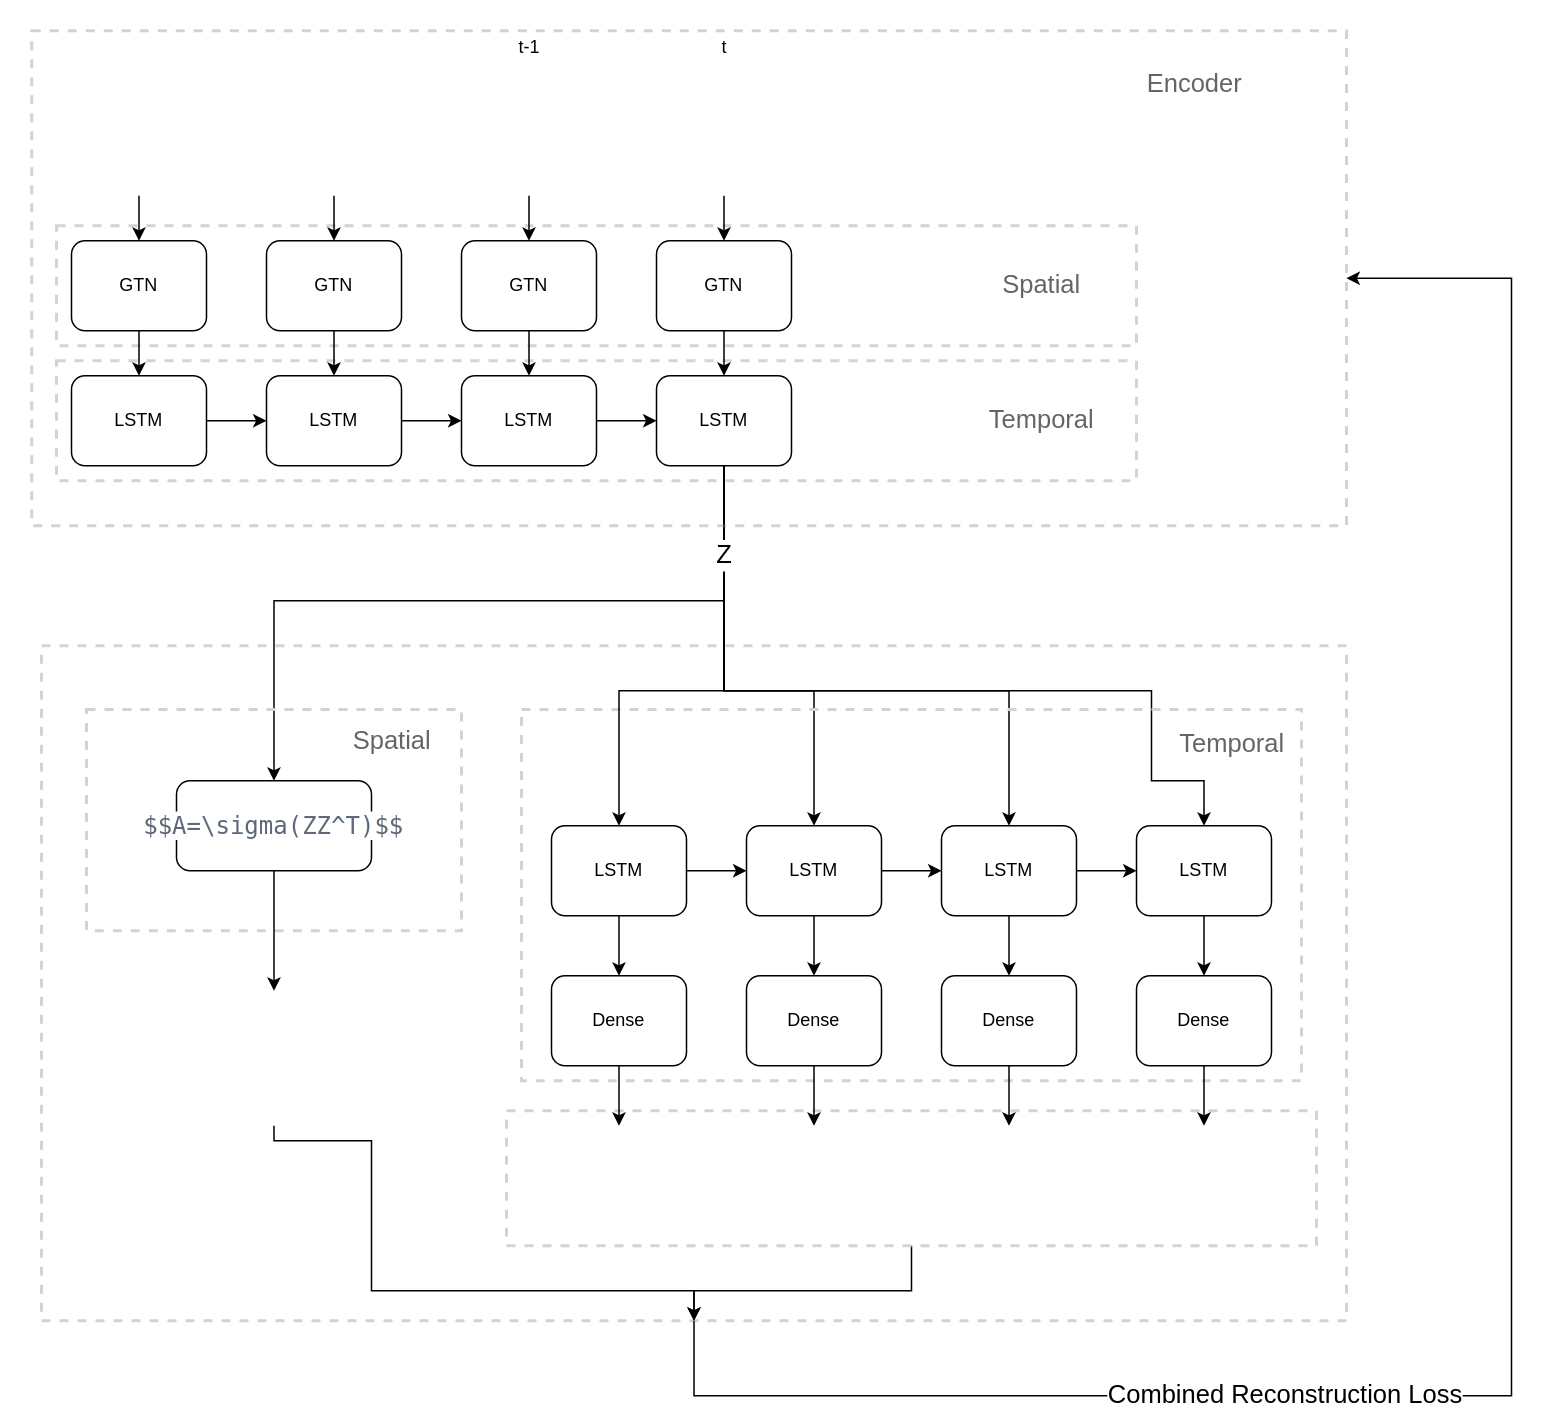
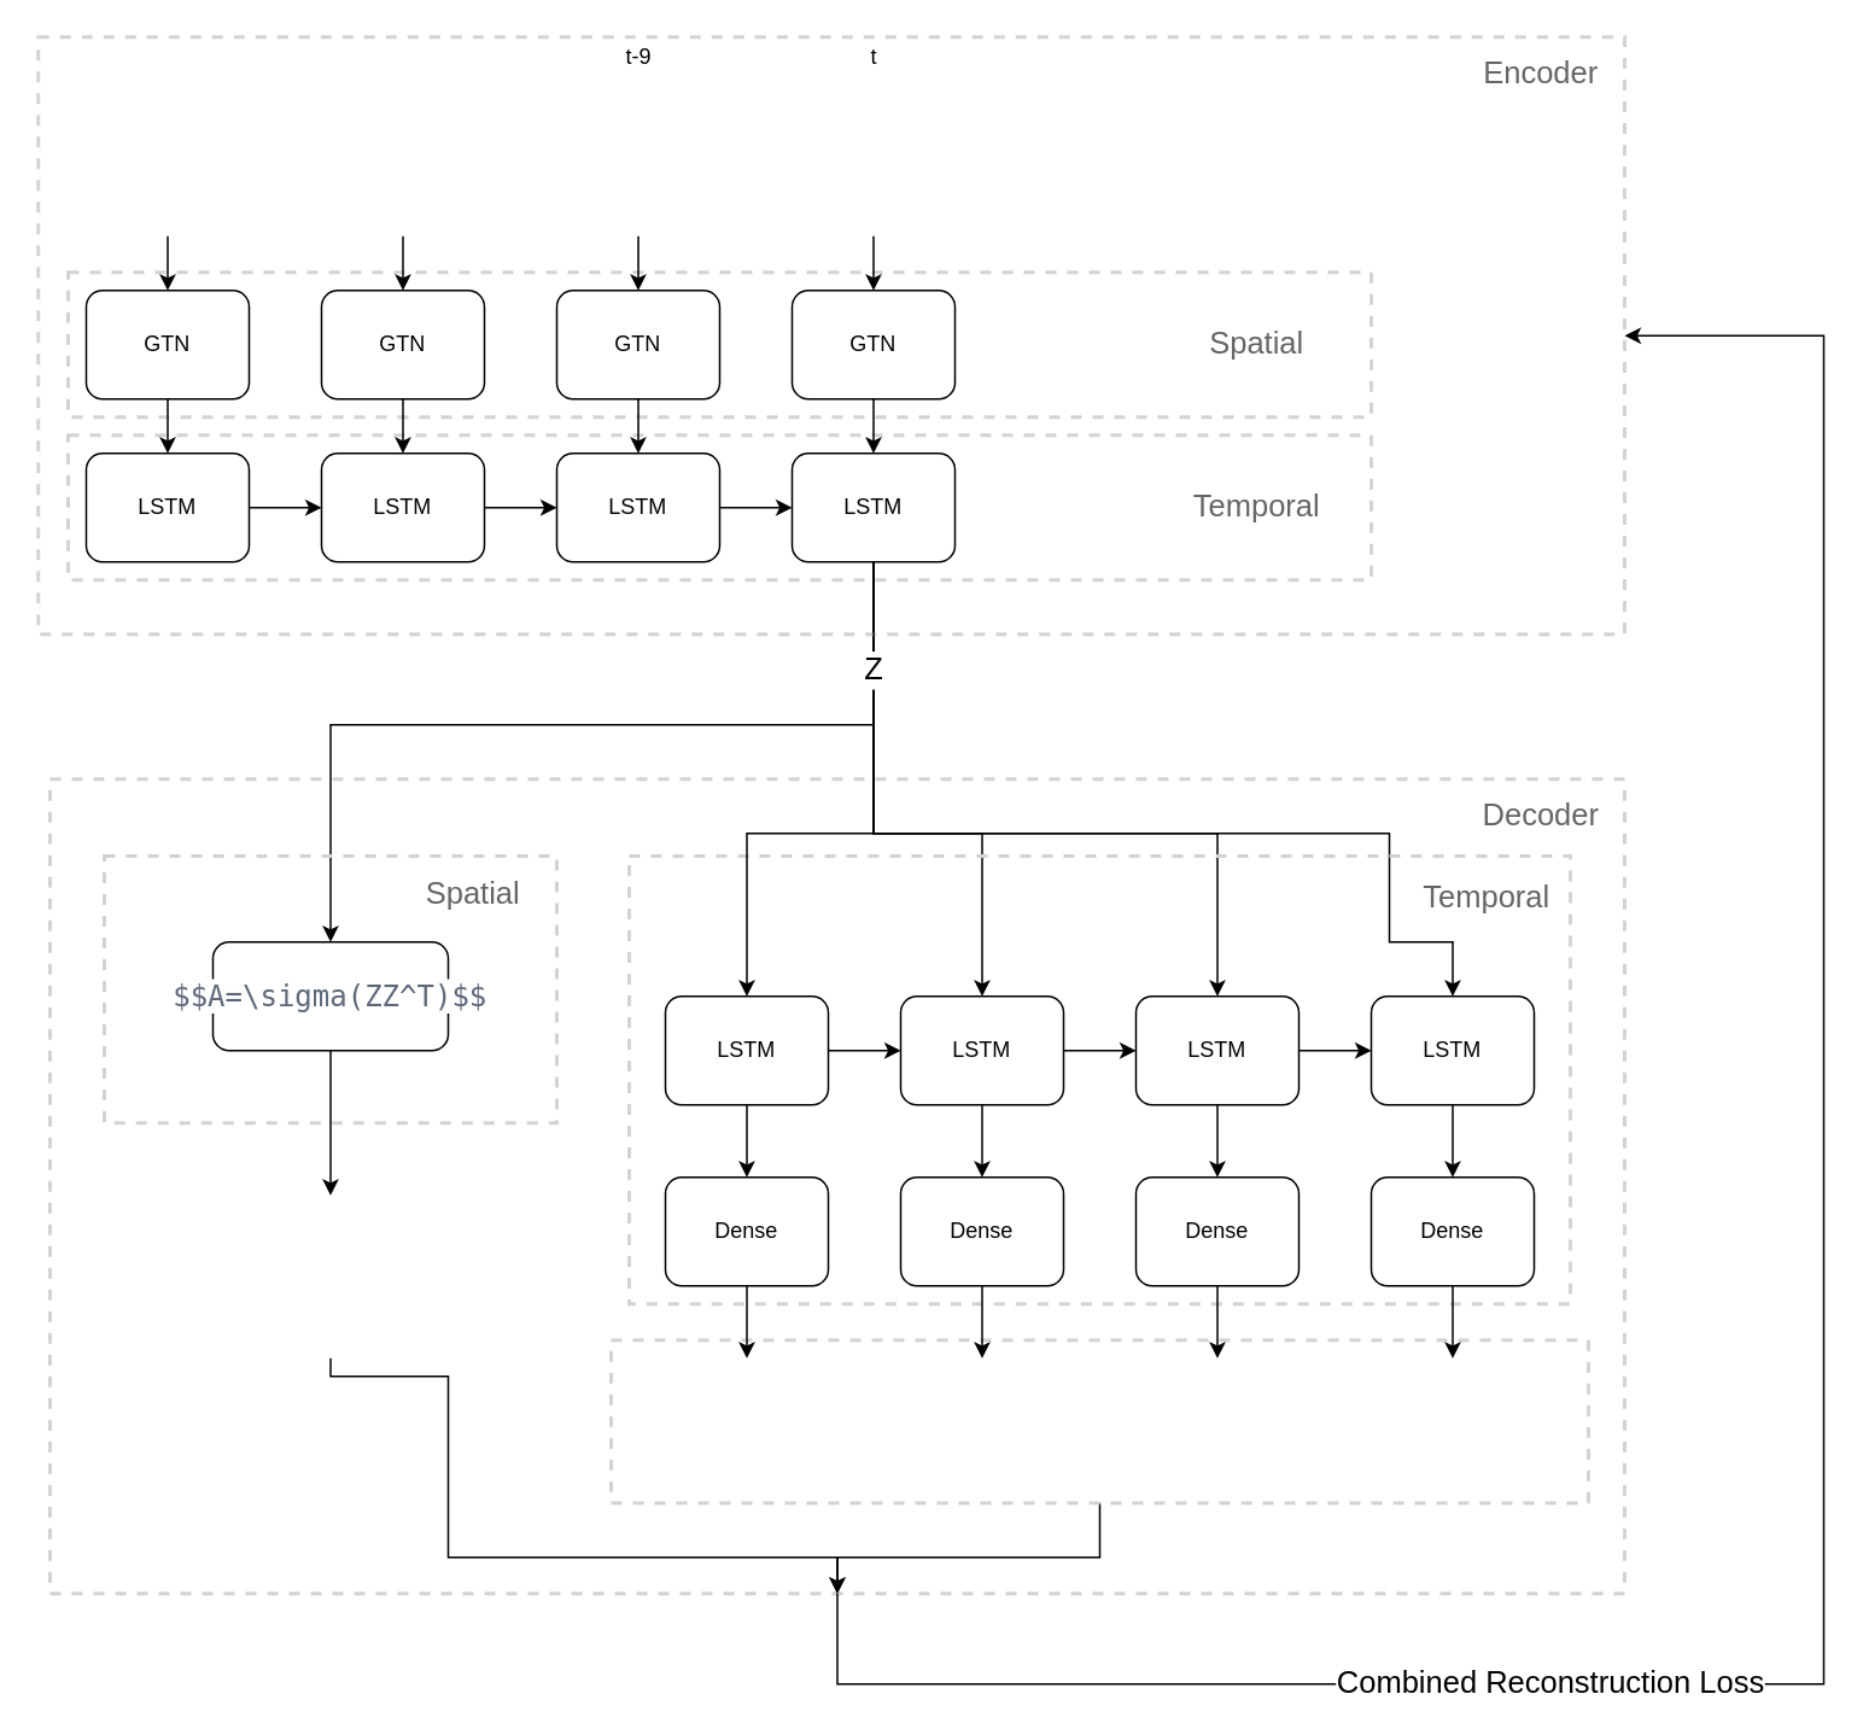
- <mxCell id="19" value="t-1" style="shape=image;html=1;verticalAlign=bottom;verticalLabelPosition=top;labelBackgroundColor=#ffffff;imageAspect=0;aspect=fixed;image=https://cdn0.iconfinder.com/data/icons/phosphor-thin-vol-3/256/graph-thin-128.png;labelPosition=center;align=center;" vertex="1" parent="1"><mxGeometry x="307" y="40" width="90" height="90" as="geometry" /></mxCell>
+ <mxCell id="19" value="t-9" style="shape=image;html=1;verticalAlign=bottom;verticalLabelPosition=top;labelBackgroundColor=#ffffff;imageAspect=0;aspect=fixed;image=https://cdn0.iconfinder.com/data/icons/phosphor-thin-vol-3/256/graph-thin-128.png;labelPosition=center;align=center;" vertex="1" parent="1"><mxGeometry x="307" y="40" width="90" height="90" as="geometry" /></mxCell>
- <mxCell id="40" value="Encoder" style="strokeWidth=1;html=1;shadow=0;dashed=0;shape=mxgraph.ios.iTextInput;strokeColor=none;buttonText=;fontSize=17;whiteSpace=wrap;align=center;fillColor=none;textOpacity=60;" vertex="1" parent="1"><mxGeometry x="748.5" y="35" width="93.5" height="42.5" as="geometry" /></mxCell>
+ <mxCell id="40" value="Encoder" style="strokeWidth=1;html=1;shadow=0;dashed=0;shape=mxgraph.ios.iTextInput;strokeColor=none;buttonText=;fontSize=17;whiteSpace=wrap;align=center;fillColor=none;textOpacity=60;" vertex="1" parent="1"><mxGeometry x="803.5" y="20" width="93.5" height="42.5" as="geometry" /></mxCell>
+ <mxCell id="42" value="Decoder" style="strokeWidth=1;html=1;shadow=0;dashed=0;shape=mxgraph.ios.iTextInput;strokeColor=none;buttonText=;fontSize=17;whiteSpace=wrap;align=center;fillColor=none;textOpacity=60;" vertex="1" parent="1"><mxGeometry x="803.5" y="430" width="93.5" height="42.5" as="geometry" /></mxCell>
